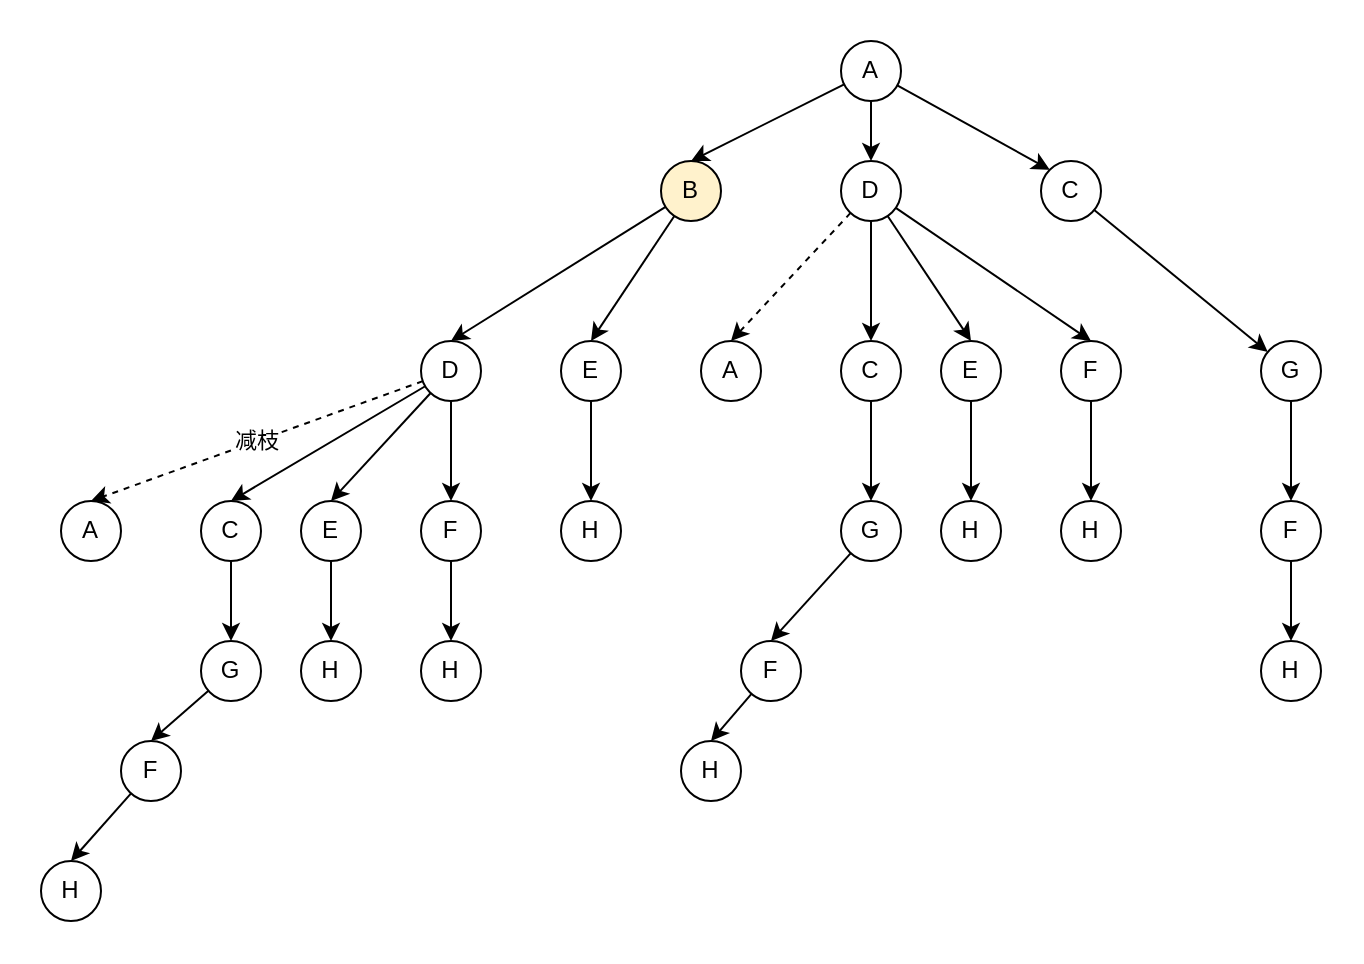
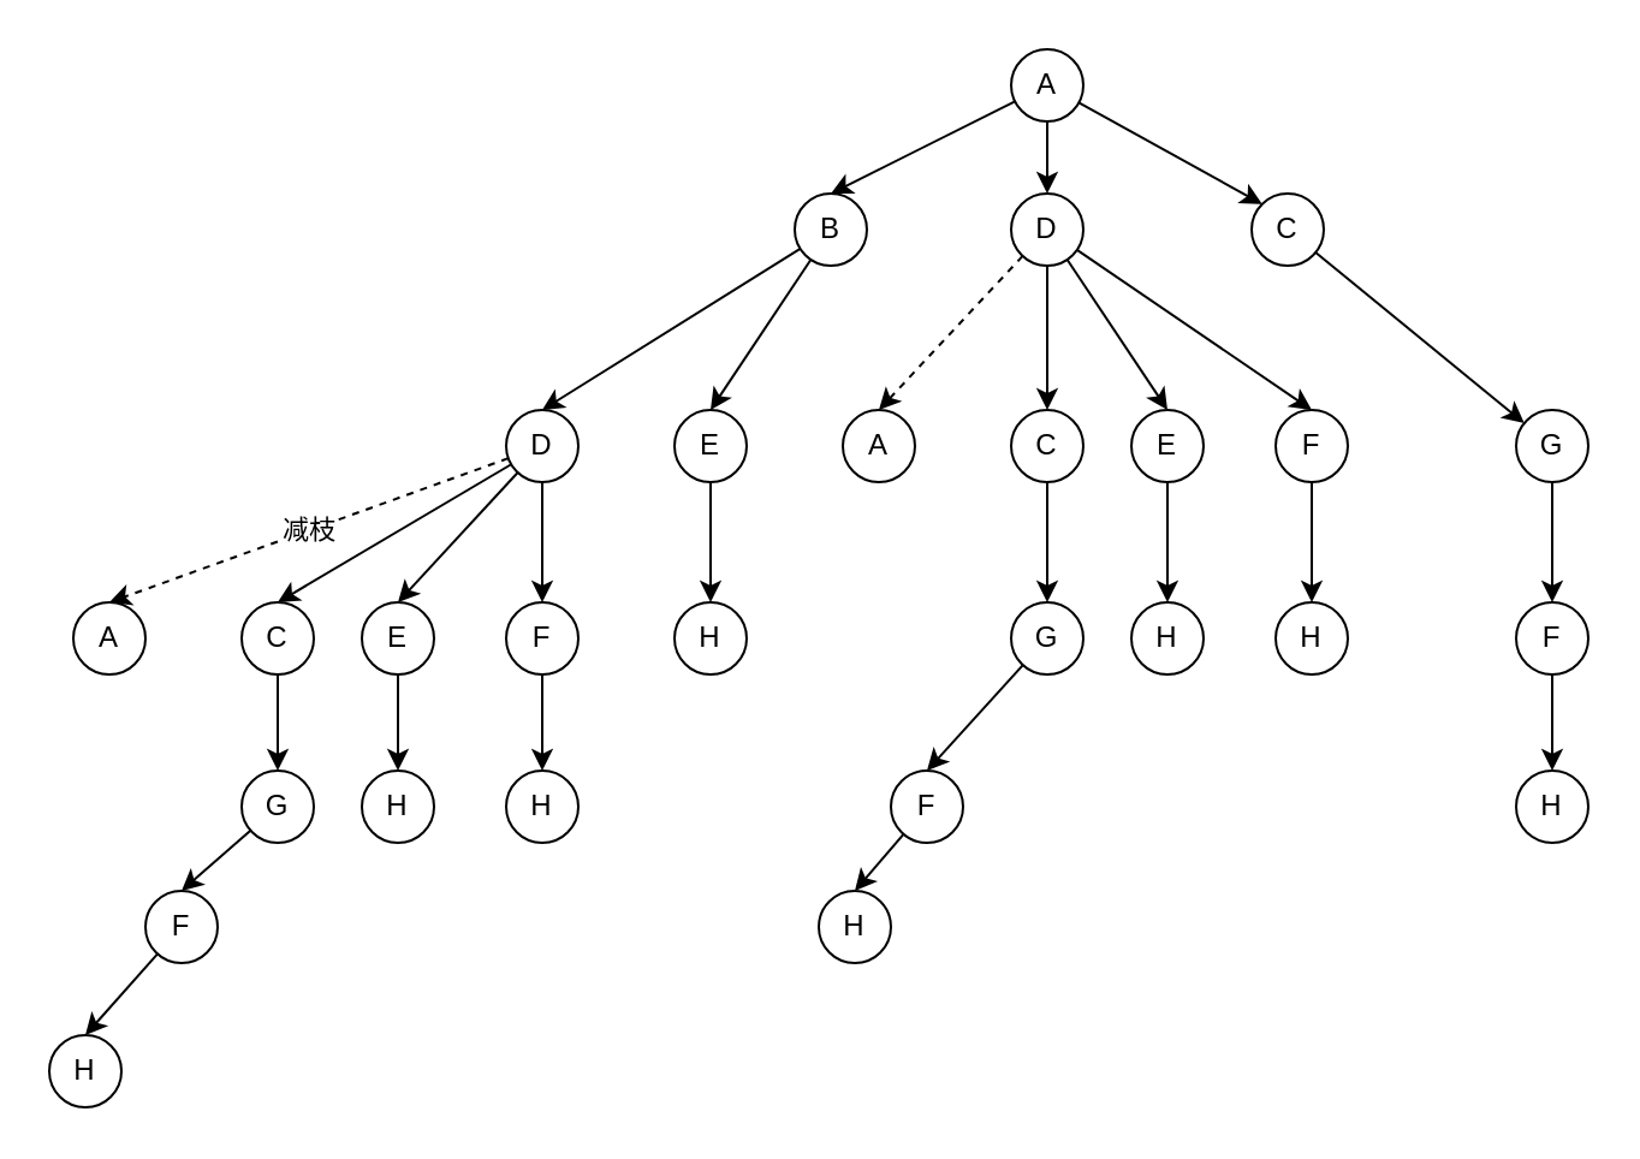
- <mxCell id="8" value="B" style="ellipse;whiteSpace=wrap;html=1;aspect=fixed;fillColor=#fff2cc;" vertex="1" parent="1"><mxGeometry x="330" y="80" width="30" height="30" as="geometry" /></mxCell>
+ <mxCell id="8" value="B" style="ellipse;whiteSpace=wrap;html=1;aspect=fixed;" vertex="1" parent="1"><mxGeometry x="330" y="80" width="30" height="30" as="geometry" /></mxCell>
